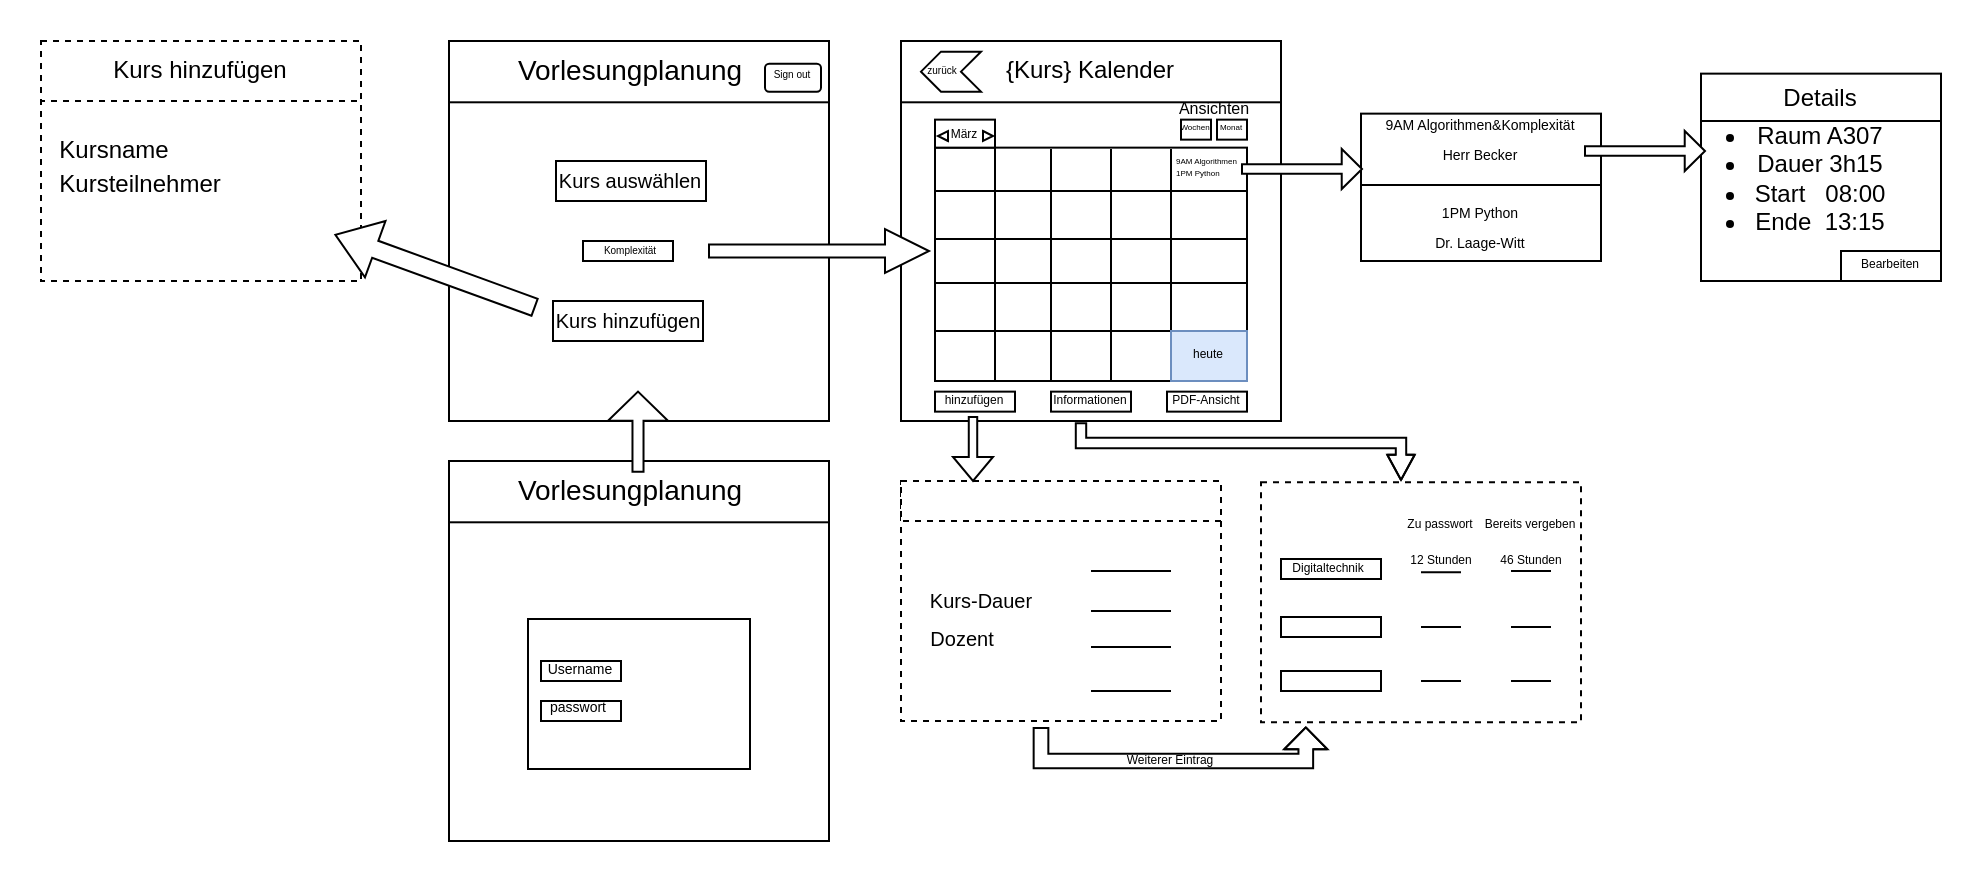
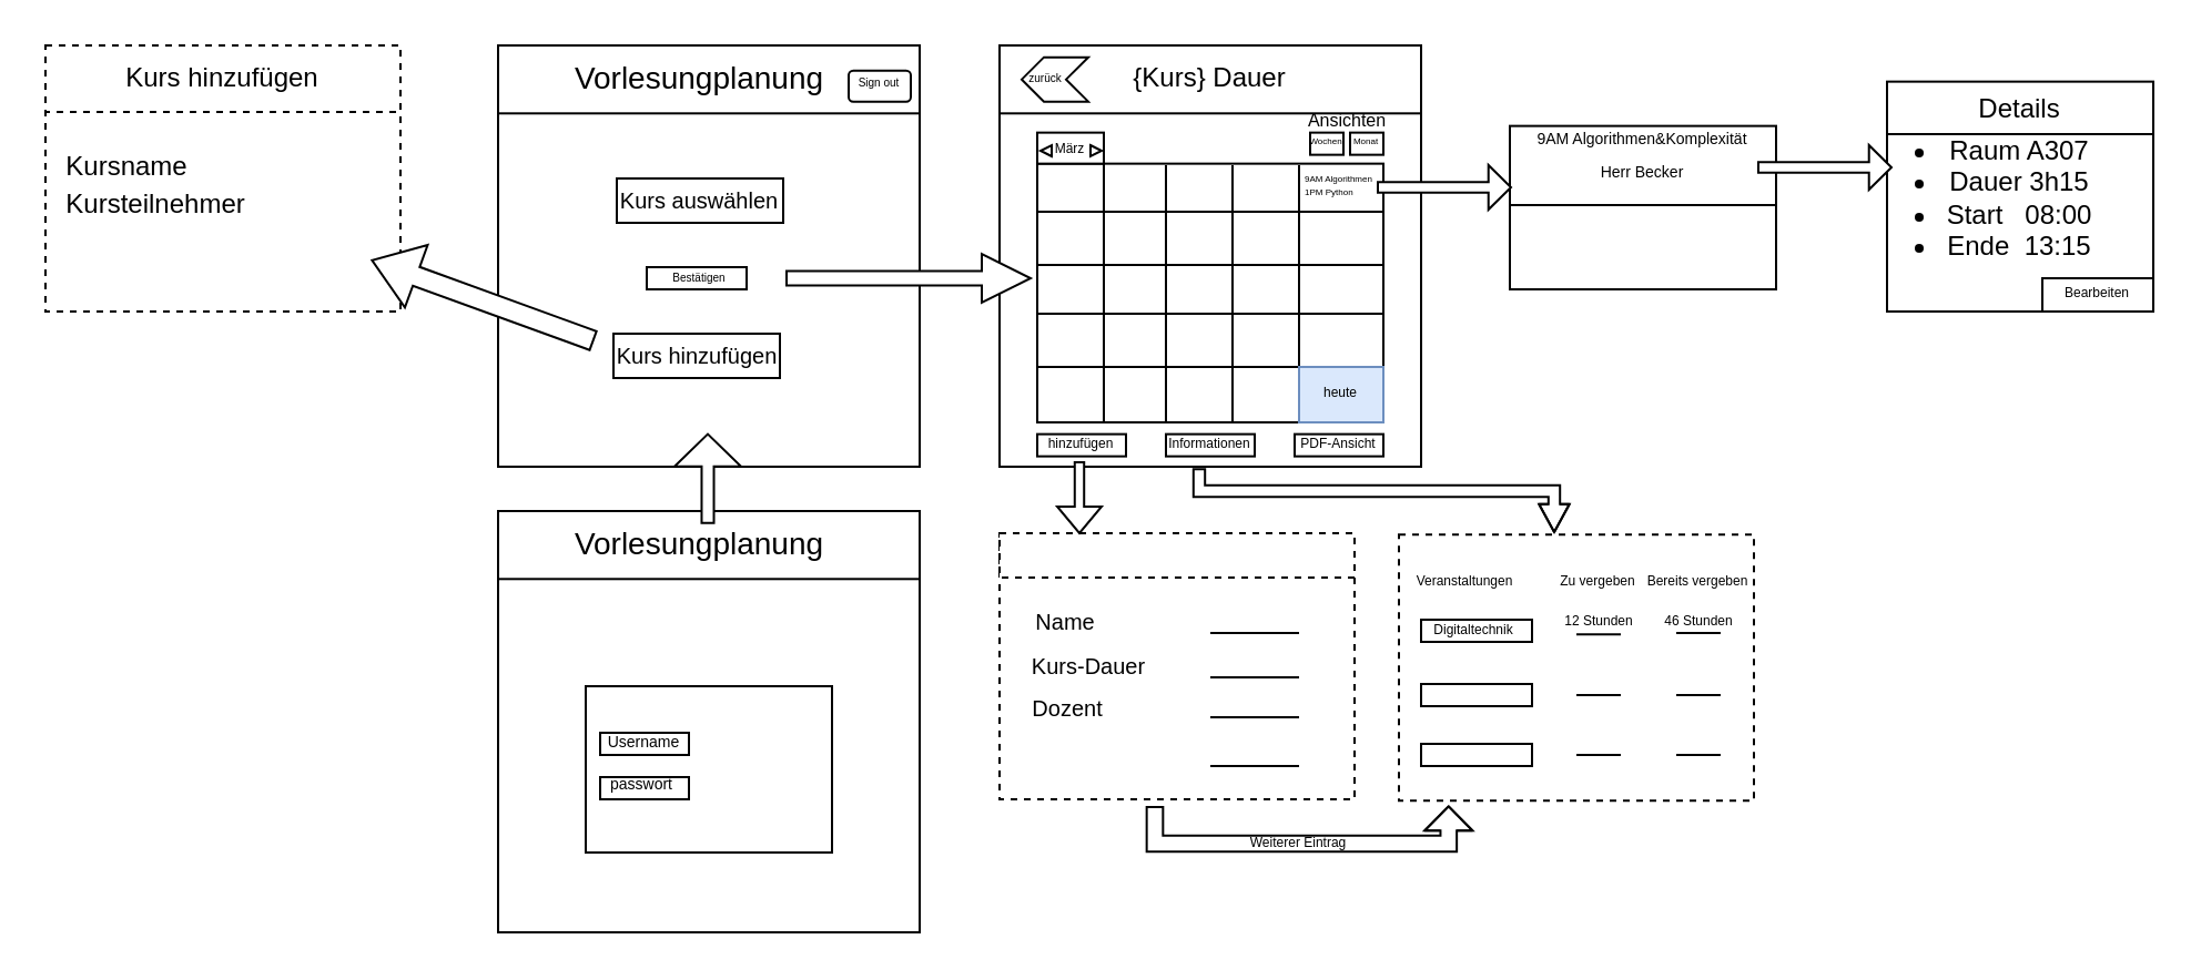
- <mxCell id="26" value="{Kurs} Kalender" style="text;html=1;strokeColor=none;fillColor=none;align=center;verticalAlign=middle;whiteSpace=wrap;rounded=0;glass=0;" vertex="1" parent="1"><mxGeometry x="450" y="20" width="190" height="30" as="geometry" /></mxCell>
+ <mxCell id="26" value="{Kurs} Dauer" style="text;html=1;strokeColor=none;fillColor=none;align=center;verticalAlign=middle;whiteSpace=wrap;rounded=0;glass=0;" vertex="1" parent="1"><mxGeometry x="450" y="20" width="190" height="30" as="geometry" /></mxCell>
- <mxCell id="89" value="&lt;font style=&quot;font-size: 7px&quot;&gt;1PM Python&lt;br&gt;Dr. Laage-Witt&lt;br&gt;&lt;/font&gt;" style="text;html=1;strokeColor=none;fillColor=none;align=center;verticalAlign=middle;whiteSpace=wrap;rounded=0;glass=0;" vertex="1" parent="1"><mxGeometry x="680" y="100" width="120" height="23.68" as="geometry" /></mxCell>
- <mxCell id="22" value="&lt;font style=&quot;font-size: 5px&quot;&gt;Komplexität&lt;/font&gt;" style="text;html=1;strokeColor=none;fillColor=none;align=center;verticalAlign=middle;whiteSpace=wrap;rounded=0;glass=0;" vertex="1" parent="1"><mxGeometry x="290" y="118" width="50" height="10" as="geometry" /></mxCell>
+ <mxCell id="22" value="&lt;font style=&quot;font-size: 5px&quot;&gt;Bestätigen&lt;/font&gt;" style="text;html=1;strokeColor=none;fillColor=none;align=center;verticalAlign=middle;whiteSpace=wrap;rounded=0;glass=0;" vertex="1" parent="1"><mxGeometry x="290" y="118" width="50" height="10" as="geometry" /></mxCell>
+ <mxCell id="70" value="&lt;font style=&quot;font-size: 6px&quot;&gt;Veranstaltungen&lt;/font&gt;" style="text;html=1;strokeColor=none;fillColor=none;align=center;verticalAlign=middle;whiteSpace=wrap;rounded=0;glass=0;" vertex="1" parent="1"><mxGeometry x="640" y="250" width="40" height="20" as="geometry" /></mxCell>
- <mxCell id="78" value="&lt;font style=&quot;font-size: 6px&quot;&gt;Zu passwort&lt;/font&gt;" style="text;html=1;strokeColor=none;fillColor=none;align=center;verticalAlign=middle;whiteSpace=wrap;rounded=0;glass=0;" vertex="1" parent="1"><mxGeometry x="695" y="250" width="50" height="20" as="geometry" /></mxCell>
+ <mxCell id="78" value="&lt;font style=&quot;font-size: 6px&quot;&gt;Zu vergeben&lt;/font&gt;" style="text;html=1;strokeColor=none;fillColor=none;align=center;verticalAlign=middle;whiteSpace=wrap;rounded=0;glass=0;" vertex="1" parent="1"><mxGeometry x="695" y="250" width="50" height="20" as="geometry" /></mxCell>
+ <mxCell id="59" value="&lt;font style=&quot;font-size: 10px&quot;&gt;Name&lt;/font&gt;" style="text;html=1;strokeColor=none;fillColor=none;align=center;verticalAlign=middle;whiteSpace=wrap;rounded=0;glass=0;dashed=1;" vertex="1" parent="1"><mxGeometry x="460" y="270" width="40" height="20" as="geometry" /></mxCell>
